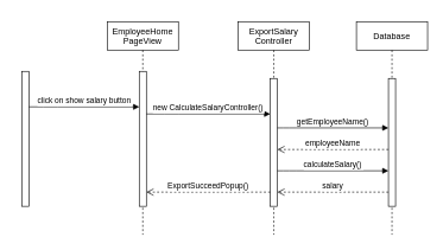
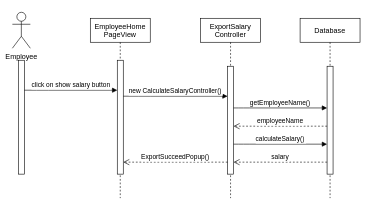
+ <mxCell id="6" value="Employee" style="shape=umlActor;verticalLabelPosition=bottom;verticalAlign=top;html=1;outlineConnect=0;" vertex="1" parent="1"><mxGeometry x="20" y="20" width="30" height="60" as="geometry" /></mxCell>
